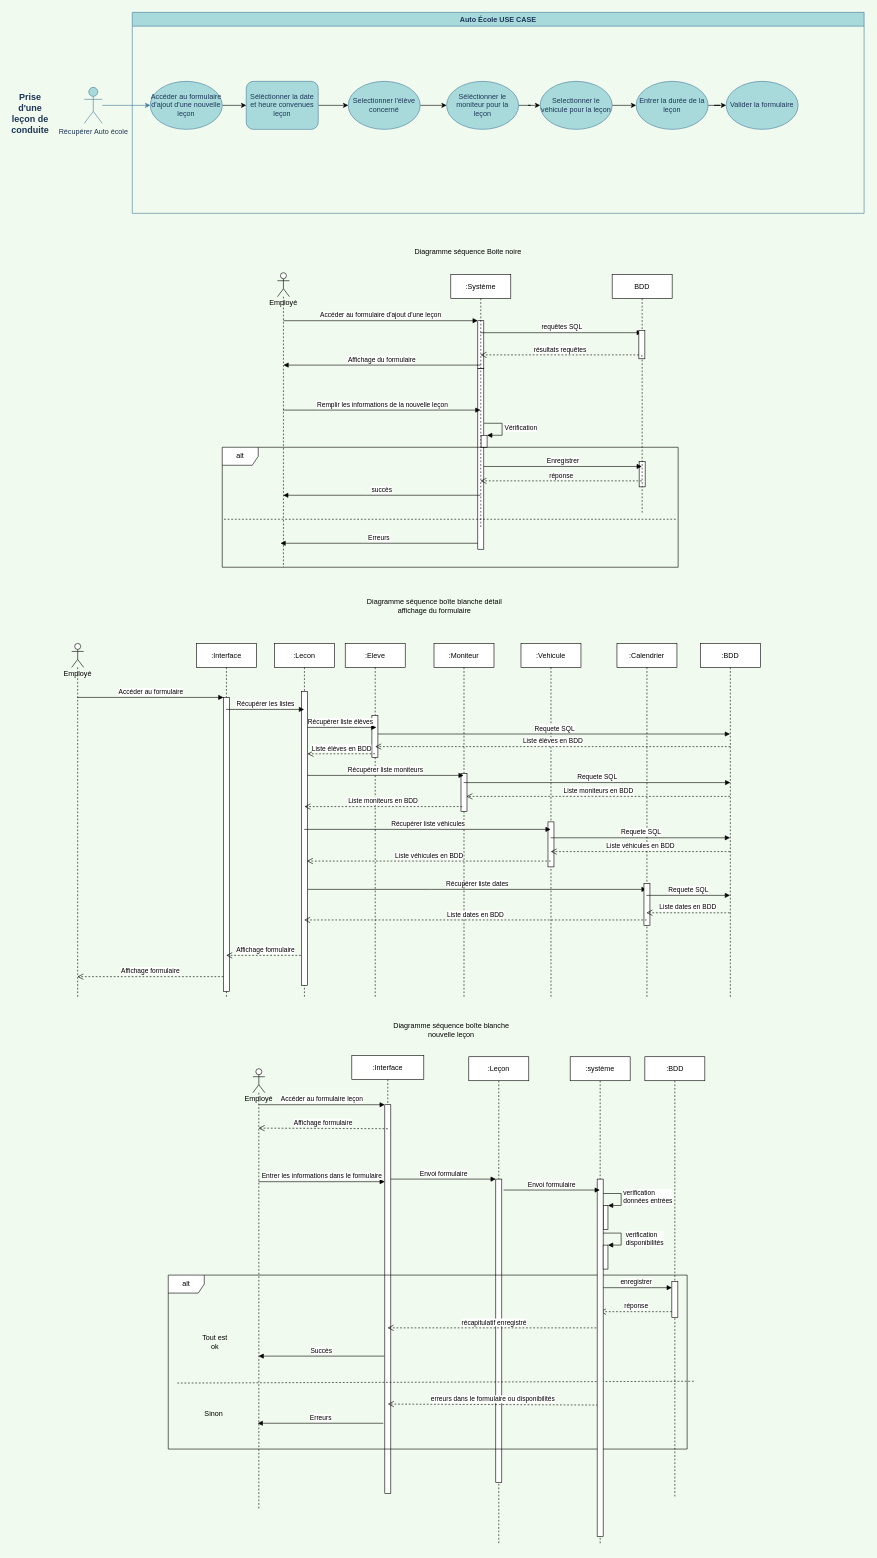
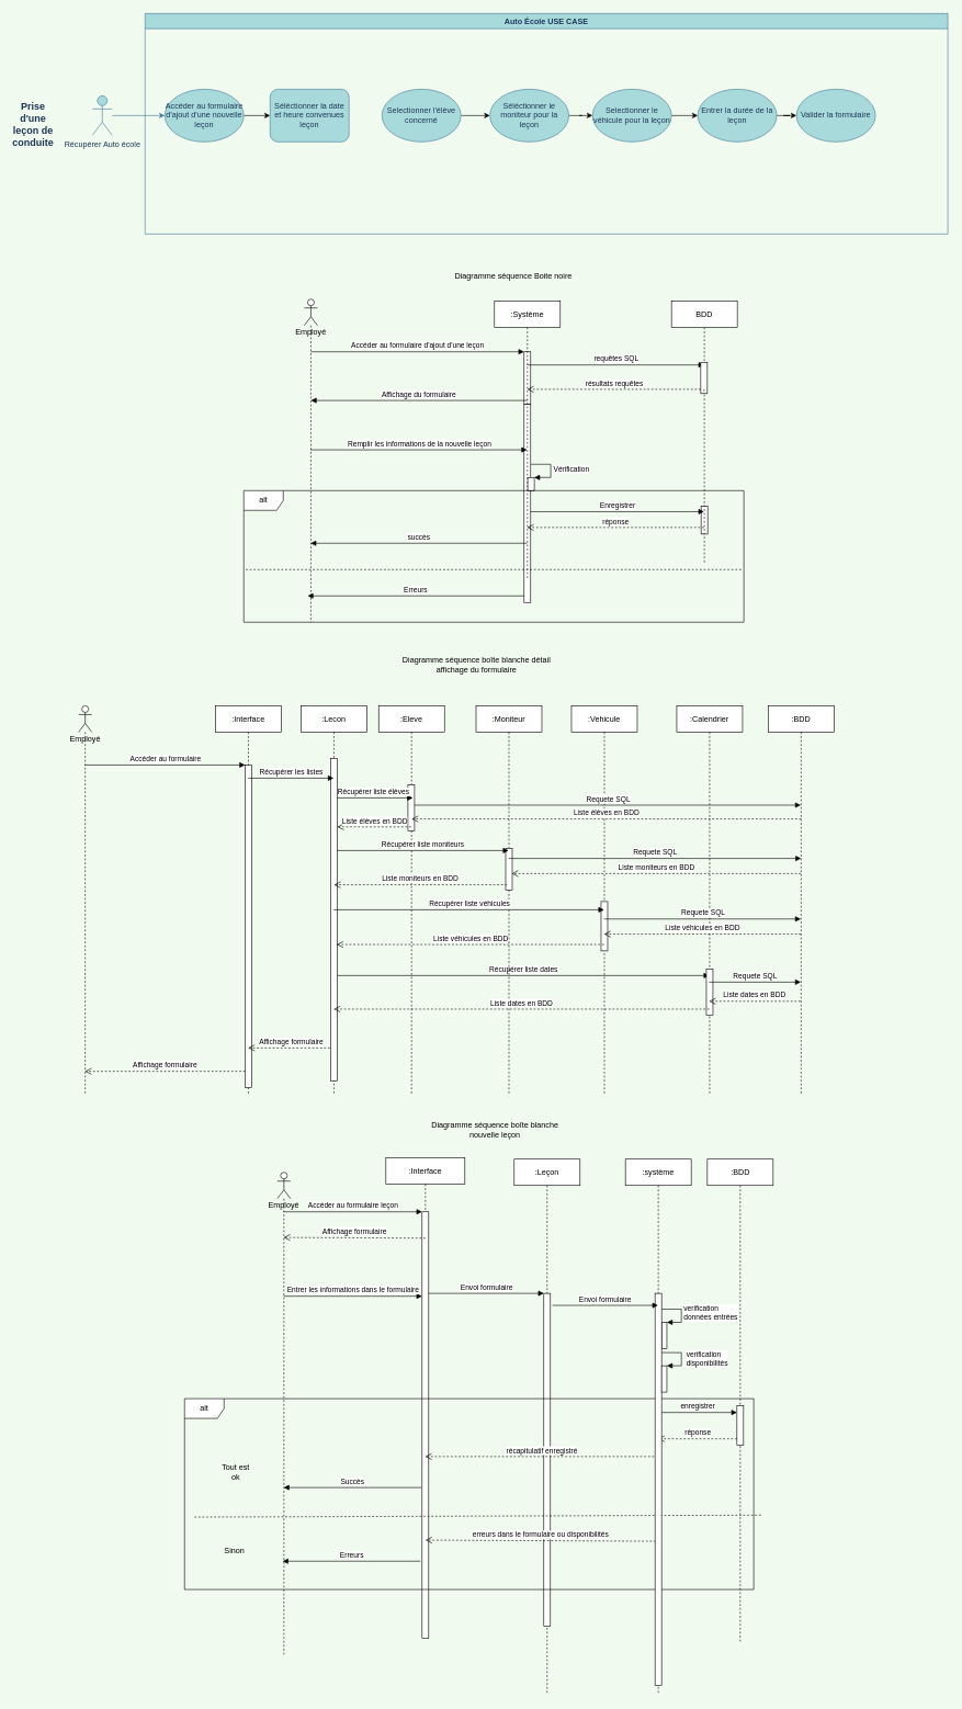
- <mxCell id="9" value="" style="edgeStyle=orthogonalEdgeStyle;rounded=0;orthogonalLoop=1;jettySize=auto;html=1;" parent="2" source="10" target="6" edge="1"><mxGeometry relative="1" as="geometry" /></mxCell>
